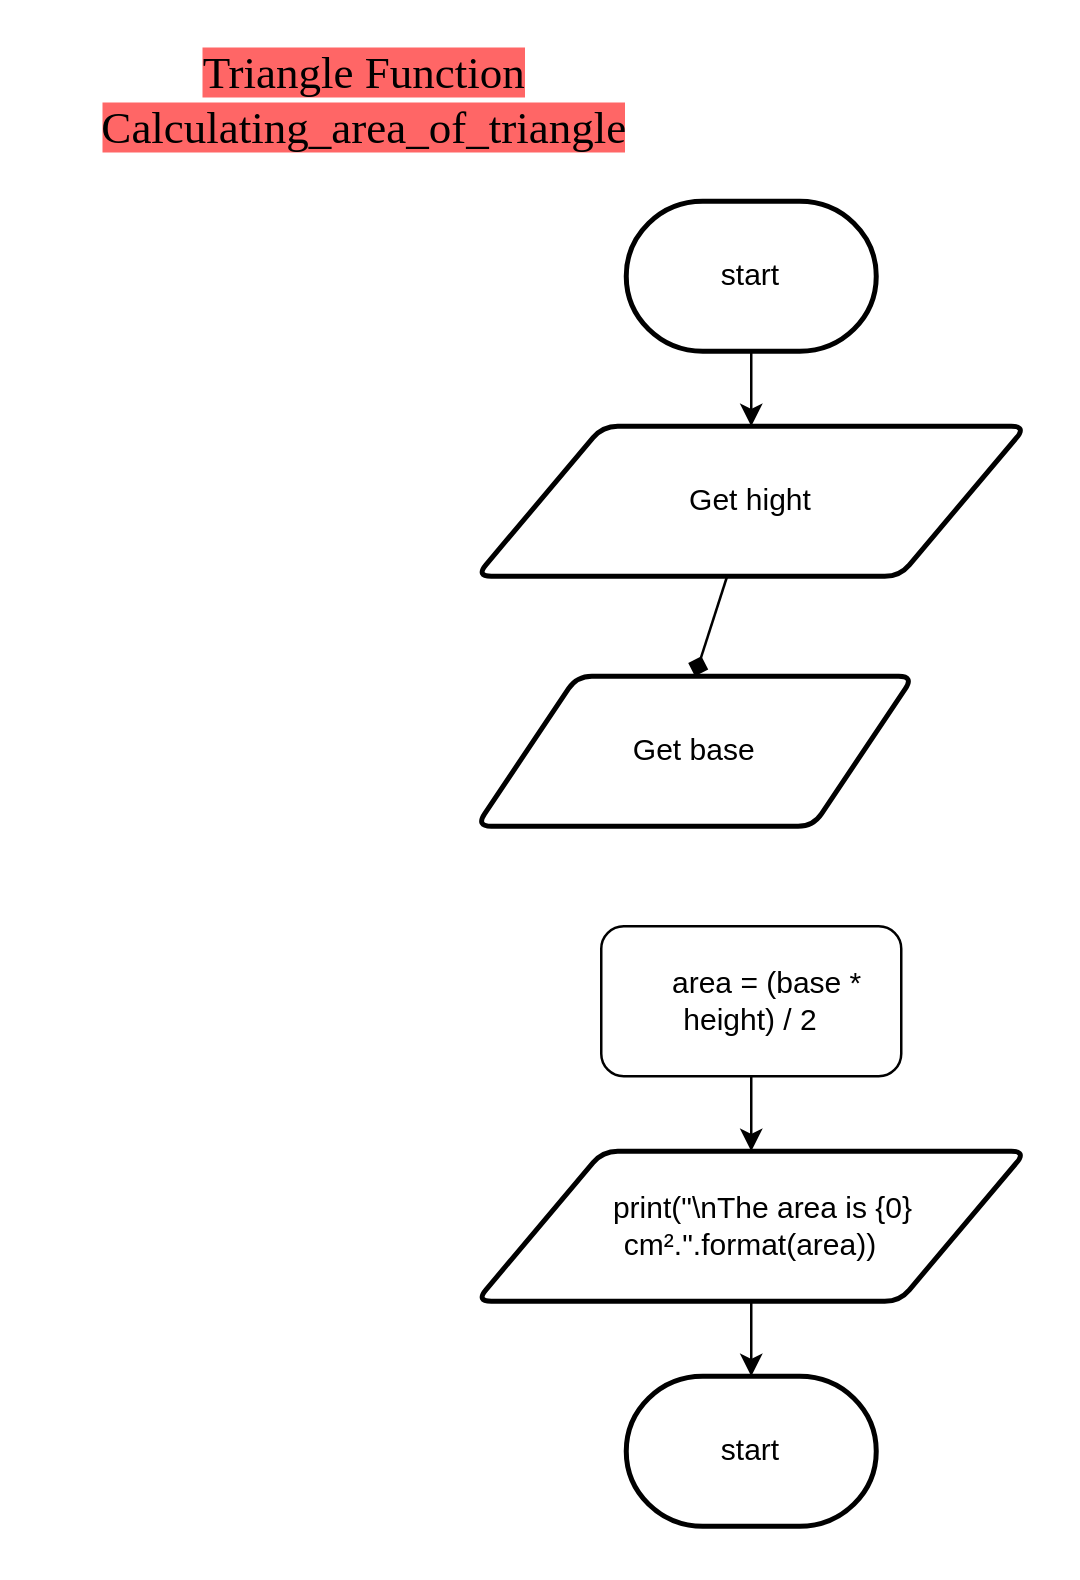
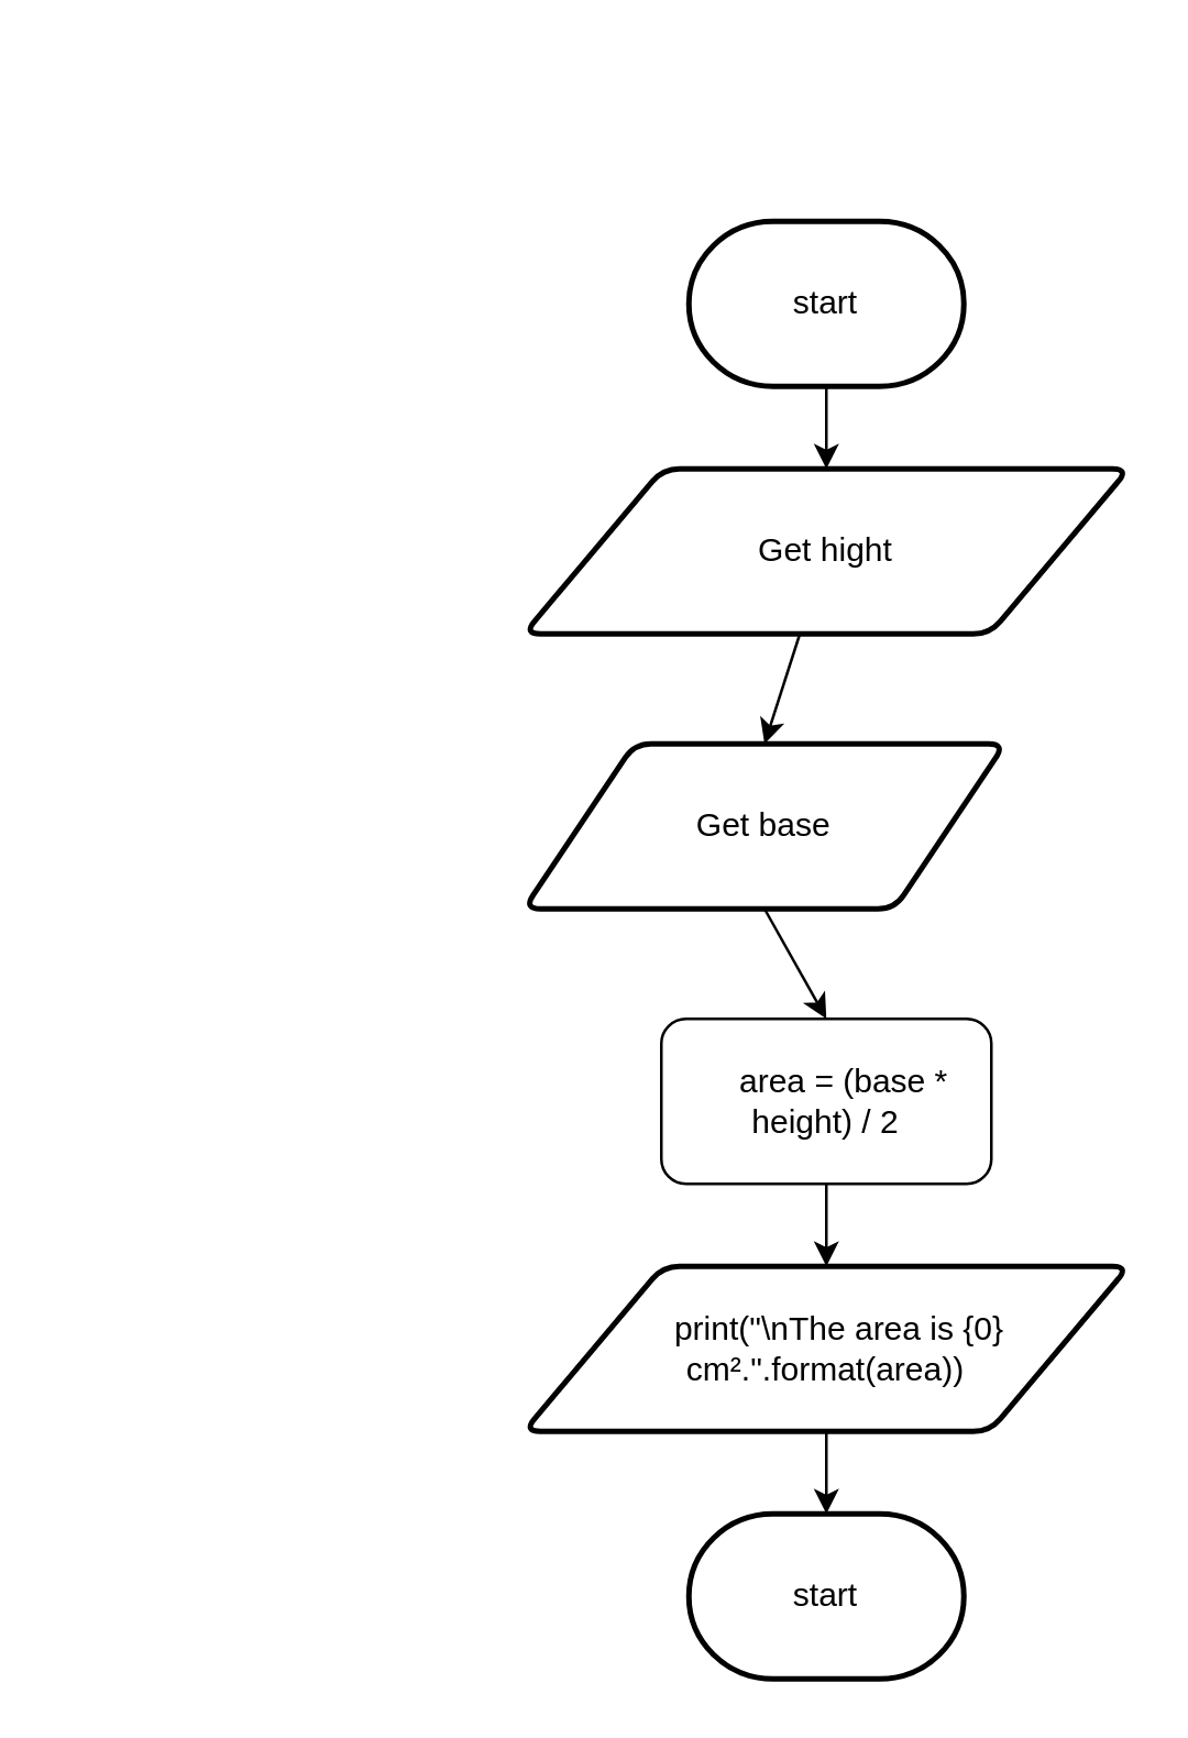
- <mxCell id="2" value="&lt;font color=&quot;#000000&quot;&gt;&lt;span style=&quot;font-size: 18px ; background-color: rgb(255 , 102 , 102)&quot;&gt;Triangle Function&lt;br&gt;Calculating_area_of_triangle&lt;br&gt;&lt;/span&gt;&lt;/font&gt;" style="text;html=1;align=center;verticalAlign=middle;resizable=0;points=[];autosize=1;strokeColor=none;fillColor=none;fontSize=12;fontFamily=Georgia;" parent="1" vertex="1"><mxGeometry x="20" y="20" width="250" height="40" as="geometry" /></mxCell>
- <mxCell id="4" style="edgeStyle=none;html=1;fontFamily=Helvetica;fontSize=12;entryX=0.5;entryY=0;entryDx=0;entryDy=0;endArrow=diamond;" parent="1" source="5" target="9" edge="1"><mxGeometry relative="1" as="geometry"><mxPoint x="300" y="250" as="targetPoint" /></mxGeometry></mxCell>
+ <mxCell id="4" style="edgeStyle=none;html=1;fontFamily=Helvetica;fontSize=12;entryX=0.5;entryY=0;entryDx=0;entryDy=0;" parent="1" source="5" target="9" edge="1"><mxGeometry relative="1" as="geometry"><mxPoint x="300" y="250" as="targetPoint" /></mxGeometry></mxCell>
+ <mxCell id="6" style="edgeStyle=none;html=1;fontFamily=Helvetica;fontSize=12;exitX=0.5;exitY=1;exitDx=0;exitDy=0;entryX=0.5;entryY=0;entryDx=0;entryDy=0;" parent="1" source="9" target="11" edge="1"><mxGeometry relative="1" as="geometry"><mxPoint x="300" y="350" as="sourcePoint" /><mxPoint x="300" y="370" as="targetPoint" /></mxGeometry></mxCell>
